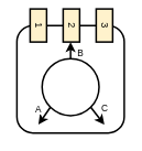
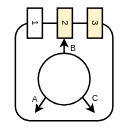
- <mxCell id="10" value="1" style="rounded=0;whiteSpace=wrap;html=1;rotation=90;strokeWidth=2;fillColor=#fff2cc;" vertex="1" parent="1"><mxGeometry x="26" y="20" width="40" height="20" as="geometry" /></mxCell>
+ <mxCell id="10" value="1" style="rounded=0;whiteSpace=wrap;html=1;rotation=90;strokeWidth=2;" vertex="1" parent="1"><mxGeometry x="26" y="20" width="40" height="20" as="geometry" /></mxCell>
